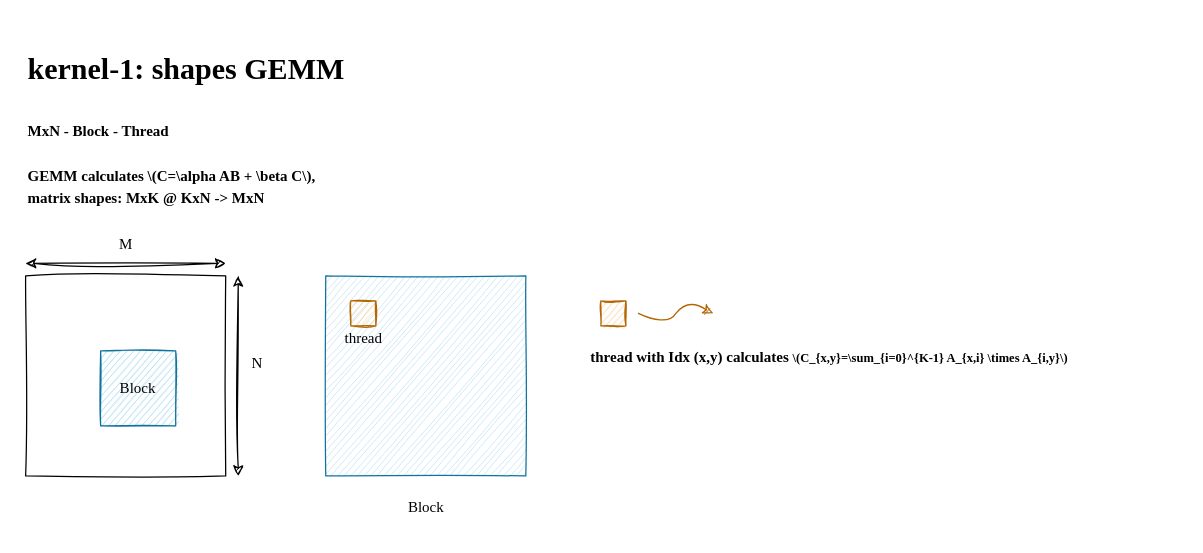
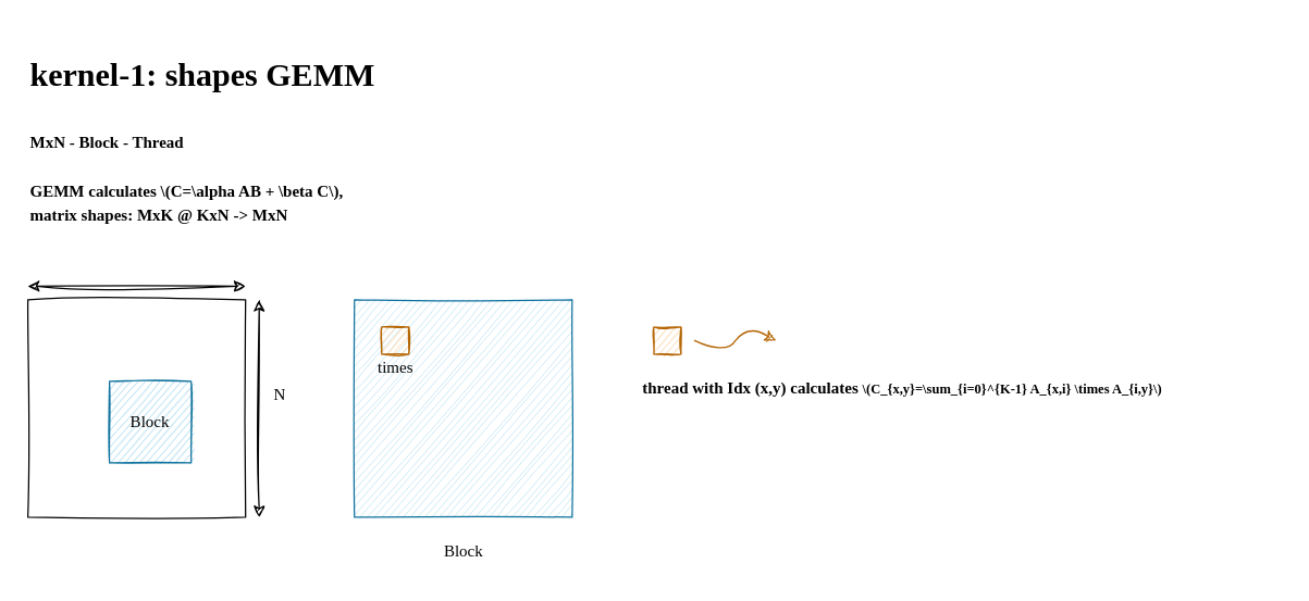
- <mxCell id="4" value="M" style="text;html=1;align=center;verticalAlign=middle;resizable=0;points=[];autosize=1;strokeColor=none;fillColor=none;fontFamily=Comic Sans MS;fontSize=12;fontColor=default;" parent="1" vertex="1"><mxGeometry x="85" y="180" width="30" height="30" as="geometry" /></mxCell>
- <mxCell id="10" value="thread" style="text;html=1;align=center;verticalAlign=middle;resizable=0;points=[];autosize=1;strokeColor=none;fillColor=none;fontFamily=Comic Sans MS;fontSize=12;fontColor=default;" parent="1" vertex="1"><mxGeometry x="260" y="255" width="60" height="30" as="geometry" /></mxCell>
+ <mxCell id="10" value="times" style="text;html=1;align=center;verticalAlign=middle;resizable=0;points=[];autosize=1;strokeColor=none;fillColor=none;fontFamily=Comic Sans MS;fontSize=12;fontColor=default;" parent="1" vertex="1"><mxGeometry x="260" y="255" width="60" height="30" as="geometry" /></mxCell>
